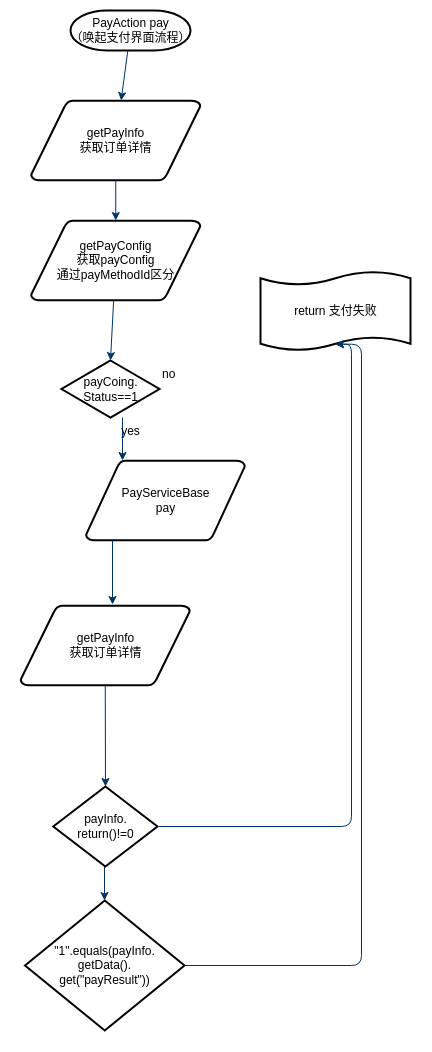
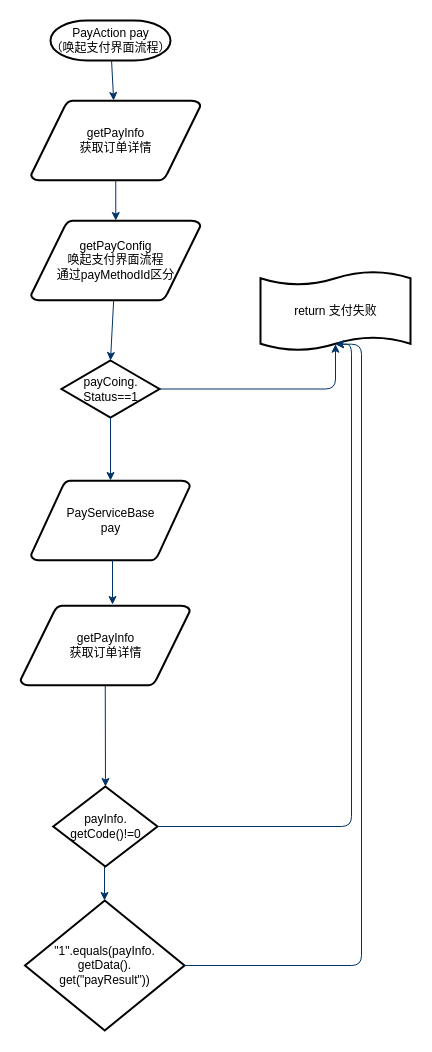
- <mxCell id="2" value="PayAction pay&lt;br&gt;（唤起支付界面流程）" style="shape=mxgraph.flowchart.terminator;strokeWidth=2;gradientColor=none;gradientDirection=north;fontStyle=0;html=1;" parent="1" vertex="1"><mxGeometry x="70" y="10" width="120" height="40" as="geometry" /></mxCell>
+ <mxCell id="2" value="PayAction pay&lt;br&gt;（唤起支付界面流程）" style="shape=mxgraph.flowchart.terminator;strokeWidth=2;gradientColor=none;gradientDirection=north;fontStyle=0;html=1;" parent="1" vertex="1"><mxGeometry x="50" y="20" width="120" height="40" as="geometry" /></mxCell>
- <mxCell id="5" value="getPayConfig&lt;br&gt;获取payConfig&lt;br&gt;通过payMethodId区分" style="shape=mxgraph.flowchart.data;strokeWidth=2;gradientColor=none;gradientDirection=north;fontStyle=0;html=1;" parent="1" vertex="1"><mxGeometry x="30.5" y="220" width="169.5" height="80" as="geometry" /></mxCell>
+ <mxCell id="5" value="getPayConfig&lt;br&gt;唤起支付界面流程&lt;br&gt;通过payMethodId区分" style="shape=mxgraph.flowchart.data;strokeWidth=2;gradientColor=none;gradientDirection=north;fontStyle=0;html=1;" parent="1" vertex="1"><mxGeometry x="30.5" y="220" width="169.5" height="80" as="geometry" /></mxCell>
- <mxCell id="11" value="no" style="text;fontStyle=0;html=1;strokeColor=none;gradientColor=none;fillColor=none;strokeWidth=2;" parent="1" vertex="1"><mxGeometry x="160" y="360" width="40" height="26" as="geometry" /></mxCell>
+ <mxCell id="10" value="" style="edgeStyle=elbowEdgeStyle;elbow=horizontal;entryX=0.5;entryY=0.91;entryPerimeter=0;exitX=1;exitY=0.5;exitPerimeter=0;fontStyle=1;strokeColor=#003366;strokeWidth=1;html=1;" parent="1" source="6" target="17" edge="1"><mxGeometry x="381" y="28.5" width="100" height="100" as="geometry"><mxPoint x="540" y="417" as="sourcePoint" /><mxPoint x="555.395" y="288.5" as="targetPoint" /><Array as="points"><mxPoint x="335" y="370" /></Array></mxGeometry></mxCell>
- <mxCell id="13" value="yes" style="text;fontStyle=0;html=1;strokeColor=none;gradientColor=none;fillColor=none;strokeWidth=2;align=center;" parent="1" vertex="1"><mxGeometry x="110" y="417" width="40" height="26" as="geometry" /></mxCell>
- <mxCell id="4" value="PayServiceBase&lt;br&gt;pay" style="shape=mxgraph.flowchart.data;strokeWidth=2;gradientColor=none;gradientDirection=north;fontStyle=0;html=1;" parent="1" vertex="1"><mxGeometry x="85.5" y="460" width="159" height="80" as="geometry" /></mxCell>
+ <mxCell id="4" value="PayServiceBase&lt;br&gt;pay" style="shape=mxgraph.flowchart.data;strokeWidth=2;gradientColor=none;gradientDirection=north;fontStyle=0;html=1;" parent="1" vertex="1"><mxGeometry x="30.5" y="480" width="159" height="80" as="geometry" /></mxCell>
- <mxCell id="19" value="payInfo.&lt;br&gt;return()!=0" style="shape=mxgraph.flowchart.decision;strokeWidth=2;gradientColor=none;gradientDirection=north;fontStyle=0;html=1;" vertex="1" parent="1"><mxGeometry x="52.75" y="786" width="104.25" height="80" as="geometry" /></mxCell>
+ <mxCell id="19" value="payInfo.&lt;br&gt;getCode()!=0" style="shape=mxgraph.flowchart.decision;strokeWidth=2;gradientColor=none;gradientDirection=north;fontStyle=0;html=1;" vertex="1" parent="1"><mxGeometry x="52.75" y="786" width="104.25" height="80" as="geometry" /></mxCell>
